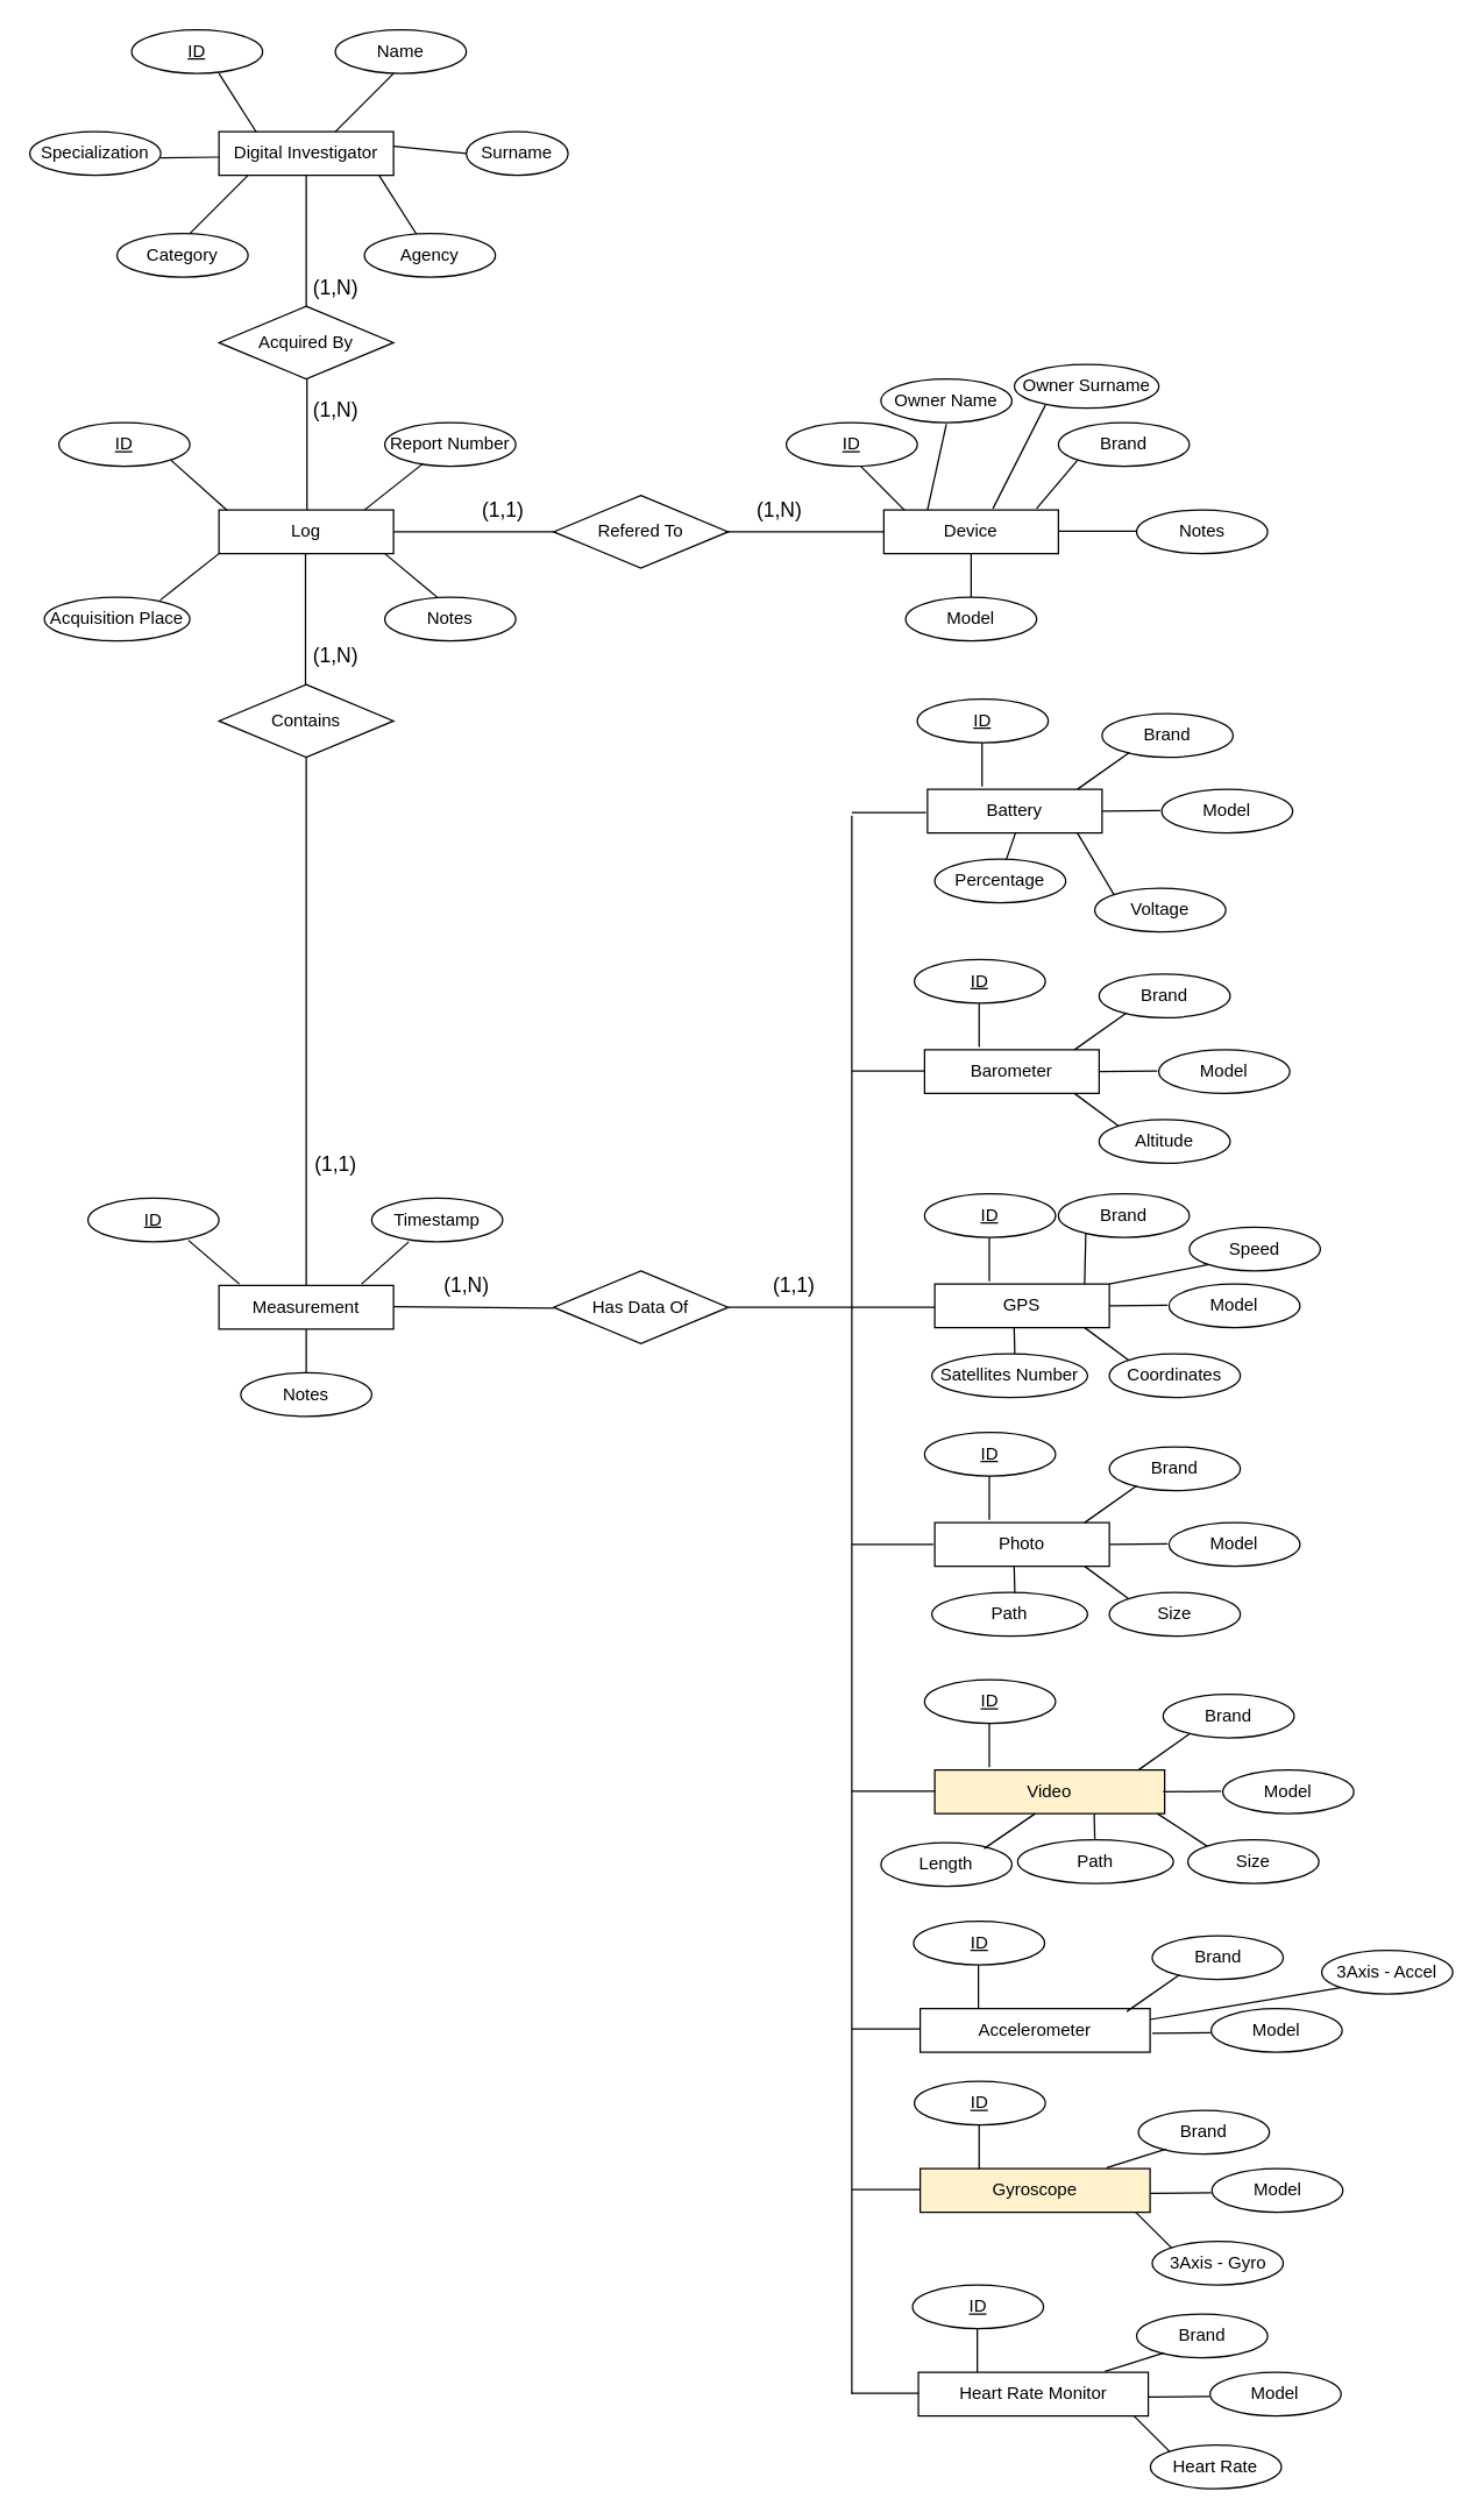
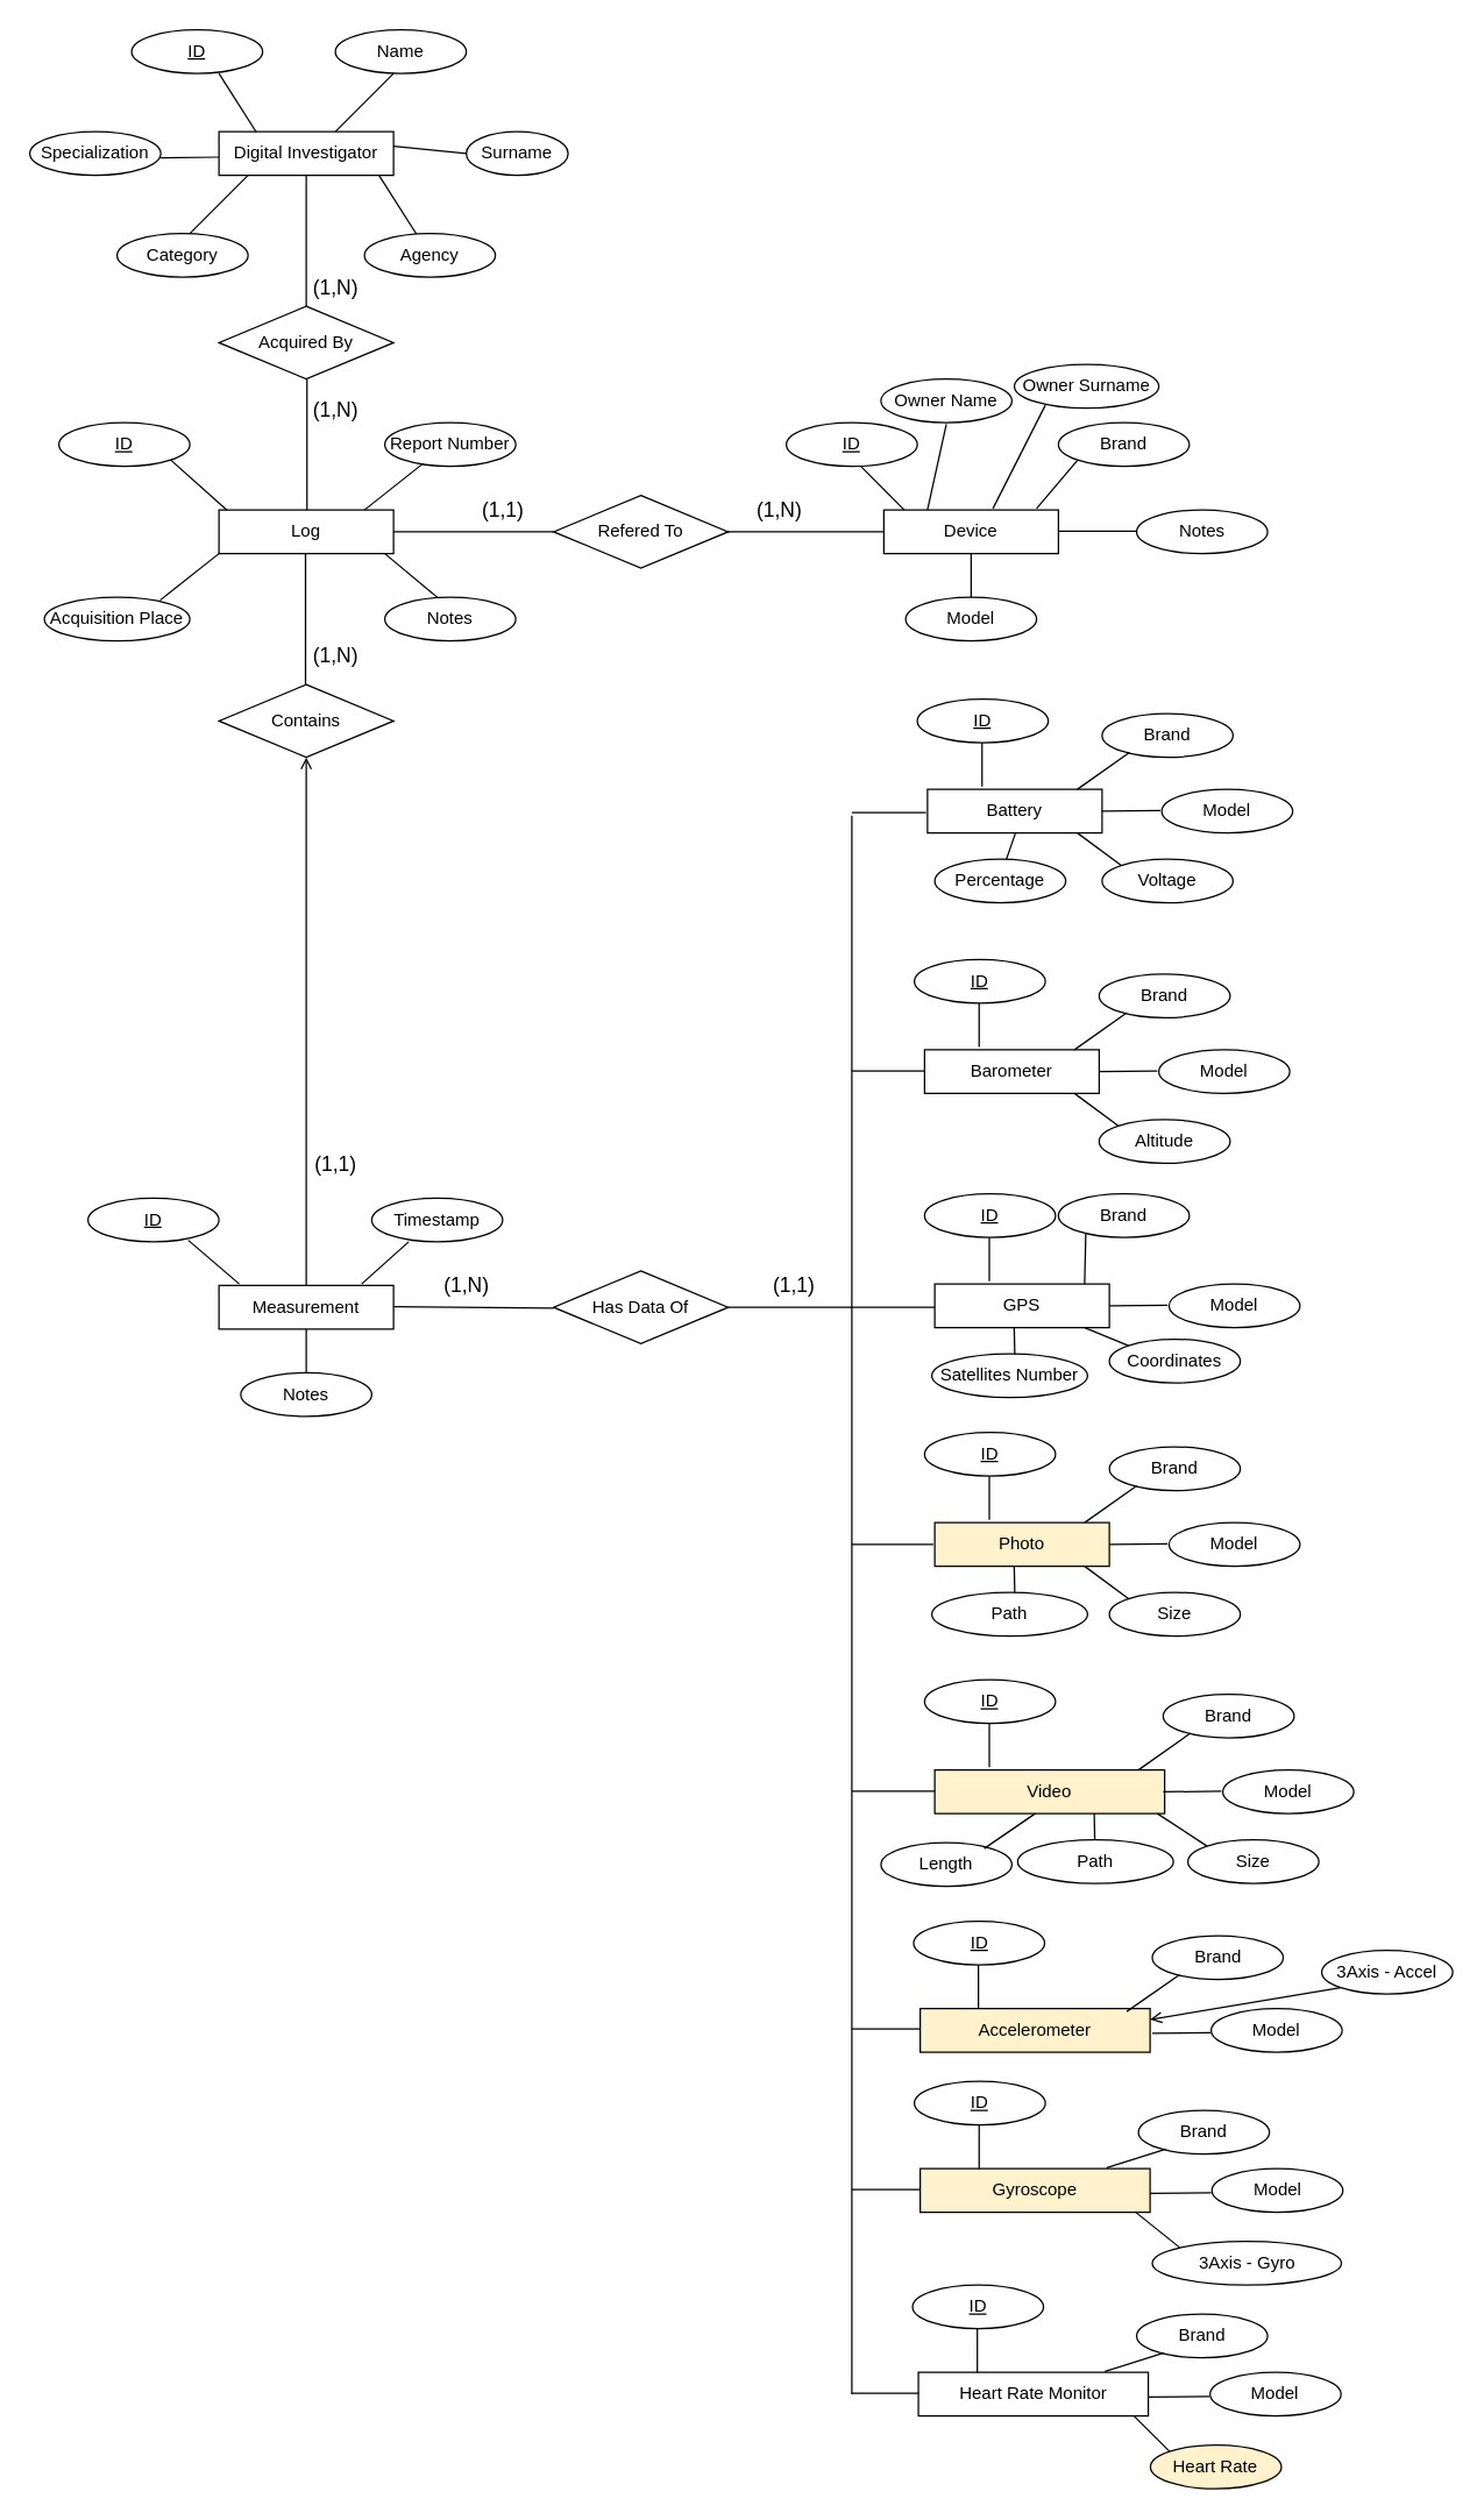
- <mxCell id="39" value="" style="endArrow=none;html=1;entryX=0.5;entryY=1;entryDx=0;entryDy=0;exitX=0.5;exitY=0;exitDx=0;exitDy=0;" parent="1" source="40" target="37" edge="1"><mxGeometry width="50" height="50" relative="1" as="geometry"><mxPoint x="209.5" y="775" as="sourcePoint" /><mxPoint x="209.5" y="685" as="targetPoint" /></mxGeometry></mxCell>
+ <mxCell id="39" value="" style="endArrow=open;html=1;entryX=0.5;entryY=1;entryDx=0;entryDy=0;exitX=0.5;exitY=0;exitDx=0;exitDy=0;" parent="1" source="40" target="37" edge="1"><mxGeometry width="50" height="50" relative="1" as="geometry"><mxPoint x="209.5" y="775" as="sourcePoint" /><mxPoint x="209.5" y="685" as="targetPoint" /></mxGeometry></mxCell>
- <mxCell id="57" value="Voltage" style="ellipse;whiteSpace=wrap;html=1;" parent="1" vertex="1"><mxGeometry x="752" y="610" width="90" height="30" as="geometry" /></mxCell>
+ <mxCell id="57" value="Voltage" style="ellipse;whiteSpace=wrap;html=1;" parent="1" vertex="1"><mxGeometry x="757" y="590" width="90" height="30" as="geometry" /></mxCell>
- <mxCell id="137" value="Speed" style="ellipse;whiteSpace=wrap;html=1;" parent="1" vertex="1"><mxGeometry x="817" y="843" width="90" height="30" as="geometry" /></mxCell>
- <mxCell id="136" value="" style="endArrow=none;html=1;entryX=1;entryY=0;entryDx=0;entryDy=0;exitX=0;exitY=1;exitDx=0;exitDy=0;" parent="1" source="137" target="71" edge="1"><mxGeometry width="50" height="50" relative="1" as="geometry"><mxPoint x="810" y="870" as="sourcePoint" /><mxPoint x="755" y="891.997" as="targetPoint" /></mxGeometry></mxCell>
- <mxCell id="76" value="Coordinates" style="ellipse;whiteSpace=wrap;html=1;" parent="1" vertex="1"><mxGeometry x="762" y="930" width="90" height="30" as="geometry" /></mxCell>
+ <mxCell id="76" value="Coordinates" style="ellipse;whiteSpace=wrap;html=1;" parent="1" vertex="1"><mxGeometry x="762" y="920" width="90" height="30" as="geometry" /></mxCell>
- <mxCell id="82" value="Photo" style="rounded=0;whiteSpace=wrap;html=1;" parent="1" vertex="1"><mxGeometry x="642" y="1046" width="120" height="30" as="geometry" /></mxCell>
+ <mxCell id="82" value="Photo" style="rounded=0;whiteSpace=wrap;html=1;fillColor=#fff2cc;" parent="1" vertex="1"><mxGeometry x="642" y="1046" width="120" height="30" as="geometry" /></mxCell>
- <mxCell id="127" value="" style="endArrow=none;html=1;exitX=0;exitY=1;exitDx=0;exitDy=0;entryX=1;entryY=0.25;entryDx=0;entryDy=0;" parent="1" source="126" target="116" edge="1"><mxGeometry width="50" height="50" relative="1" as="geometry"><mxPoint x="791.5" y="1410" as="sourcePoint" /><mxPoint x="751.5" y="1410.5" as="targetPoint" /></mxGeometry></mxCell>
+ <mxCell id="127" value="" style="endArrow=open;html=1;exitX=0;exitY=1;exitDx=0;exitDy=0;entryX=1;entryY=0.25;entryDx=0;entryDy=0;" parent="1" source="126" target="116" edge="1"><mxGeometry width="50" height="50" relative="1" as="geometry"><mxPoint x="791.5" y="1410" as="sourcePoint" /><mxPoint x="751.5" y="1410.5" as="targetPoint" /></mxGeometry></mxCell>
- <mxCell id="116" value="Accelerometer" style="rounded=0;whiteSpace=wrap;html=1;" parent="1" vertex="1"><mxGeometry x="632" y="1380" width="158" height="30" as="geometry" /></mxCell>
+ <mxCell id="116" value="Accelerometer" style="rounded=0;whiteSpace=wrap;html=1;fillColor=#fff2cc;" parent="1" vertex="1"><mxGeometry x="632" y="1380" width="158" height="30" as="geometry" /></mxCell>
- <mxCell id="138" value="3Axis - Gyro" style="ellipse;whiteSpace=wrap;html=1;" parent="1" vertex="1"><mxGeometry x="791.5" y="1540" width="90" height="30" as="geometry" /></mxCell>
+ <mxCell id="138" value="3Axis - Gyro" style="ellipse;whiteSpace=wrap;html=1;" parent="1" vertex="1"><mxGeometry x="791.5" y="1540" width="130" height="30" as="geometry" /></mxCell>
- <mxCell id="148" value="Heart Rate" style="ellipse;whiteSpace=wrap;html=1;" parent="1" vertex="1"><mxGeometry x="790.25" y="1680" width="90" height="30" as="geometry" /></mxCell>
+ <mxCell id="148" value="Heart Rate" style="ellipse;whiteSpace=wrap;html=1;fillColor=#fff2cc;" parent="1" vertex="1"><mxGeometry x="790.25" y="1680" width="90" height="30" as="geometry" /></mxCell>
